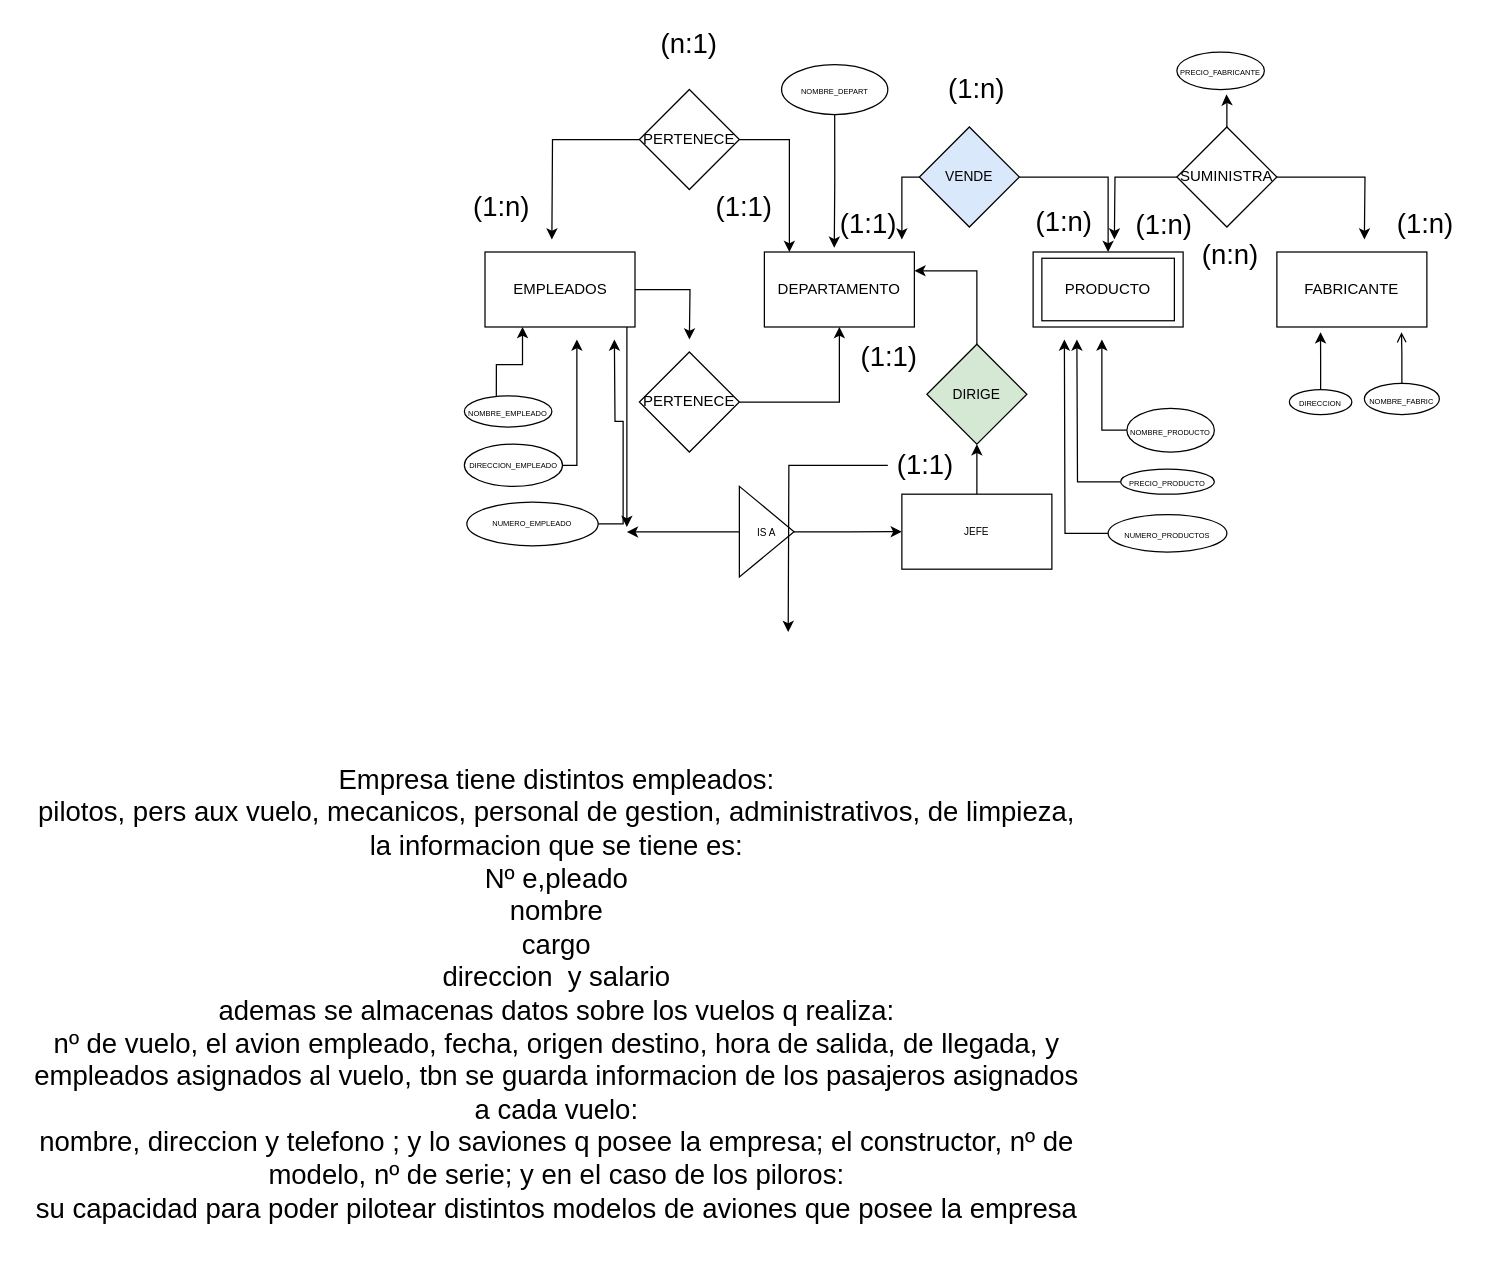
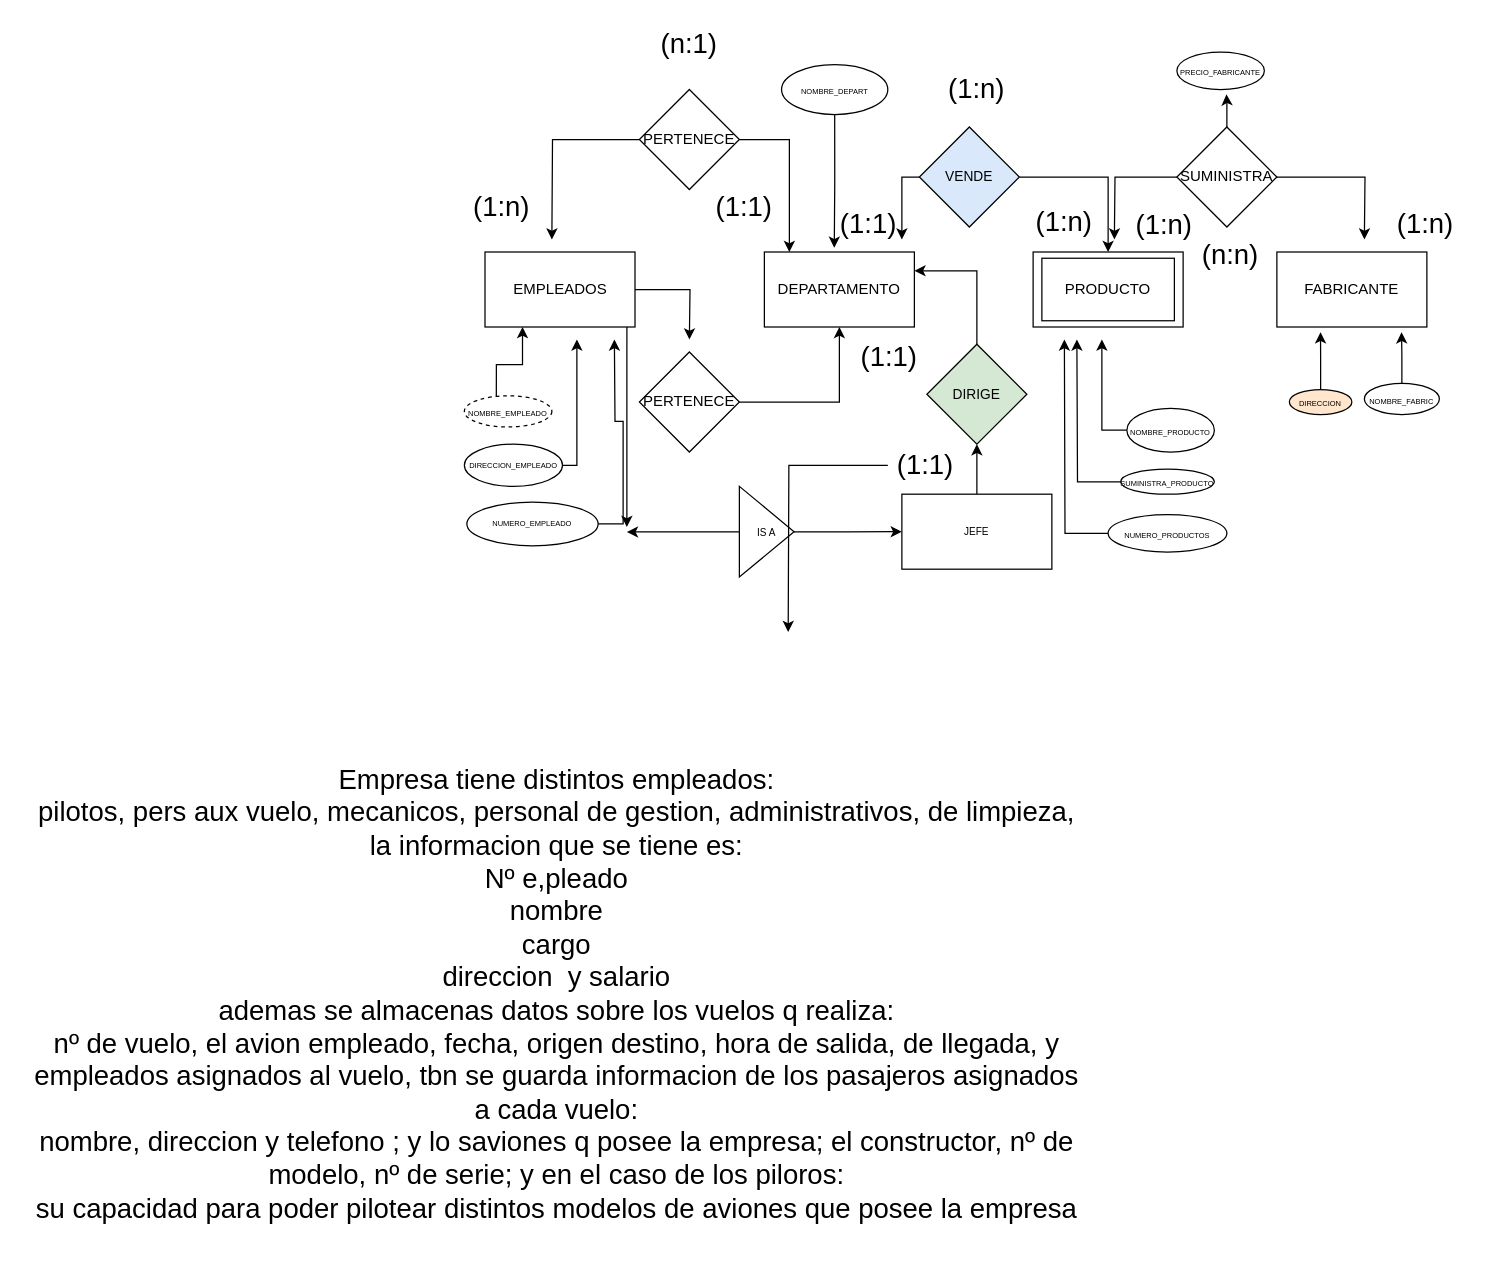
- <mxCell id="10" style="edgeStyle=orthogonalEdgeStyle;rounded=0;orthogonalLoop=1;jettySize=auto;html=1;entryX=0.831;entryY=1.07;entryDx=0;entryDy=0;entryPerimeter=0;fontSize=6;endArrow=open;" parent="1" source="11" target="7" edge="1"><mxGeometry relative="1" as="geometry" /></mxCell>
+ <mxCell id="10" style="edgeStyle=orthogonalEdgeStyle;rounded=0;orthogonalLoop=1;jettySize=auto;html=1;entryX=0.831;entryY=1.07;entryDx=0;entryDy=0;entryPerimeter=0;fontSize=6;" parent="1" source="11" target="7" edge="1"><mxGeometry relative="1" as="geometry" /></mxCell>
- <mxCell id="17" value="&lt;span style=&quot;font-size: 6px;&quot;&gt;DIRECCION&lt;/span&gt;" style="ellipse;whiteSpace=wrap;html=1;" parent="1" vertex="1"><mxGeometry x="1031" y="311" width="50" height="20" as="geometry" /></mxCell>
+ <mxCell id="17" value="&lt;span style=&quot;font-size: 6px;&quot;&gt;DIRECCION&lt;/span&gt;" style="ellipse;whiteSpace=wrap;html=1;fillColor=#ffe6cc;" parent="1" vertex="1"><mxGeometry x="1031" y="311" width="50" height="20" as="geometry" /></mxCell>
- <mxCell id="9" value="&lt;font style=&quot;font-size: 6px;&quot;&gt;NOMBRE_EMPLEADO&lt;/font&gt;" style="ellipse;whiteSpace=wrap;html=1;" parent="1" vertex="1"><mxGeometry x="371" y="316" width="70" height="25" as="geometry" /></mxCell>
+ <mxCell id="9" value="&lt;font style=&quot;font-size: 6px;&quot;&gt;NOMBRE_EMPLEADO&lt;/font&gt;" style="ellipse;whiteSpace=wrap;html=1;dashed=1;" parent="1" vertex="1"><mxGeometry x="371" y="316" width="70" height="25" as="geometry" /></mxCell>
- <mxCell id="13" value="&lt;font style=&quot;font-size: 6px;&quot;&gt;PRECIO_PRODUCTO&lt;/font&gt;" style="ellipse;whiteSpace=wrap;html=1;" parent="1" vertex="1"><mxGeometry x="896" y="374.75" width="75" height="20" as="geometry" /></mxCell>
+ <mxCell id="13" value="&lt;font style=&quot;font-size: 6px;&quot;&gt;SUMINISTRA_PRODUCTO&lt;/font&gt;" style="ellipse;whiteSpace=wrap;html=1;" parent="1" vertex="1"><mxGeometry x="896" y="374.75" width="75" height="20" as="geometry" /></mxCell>
